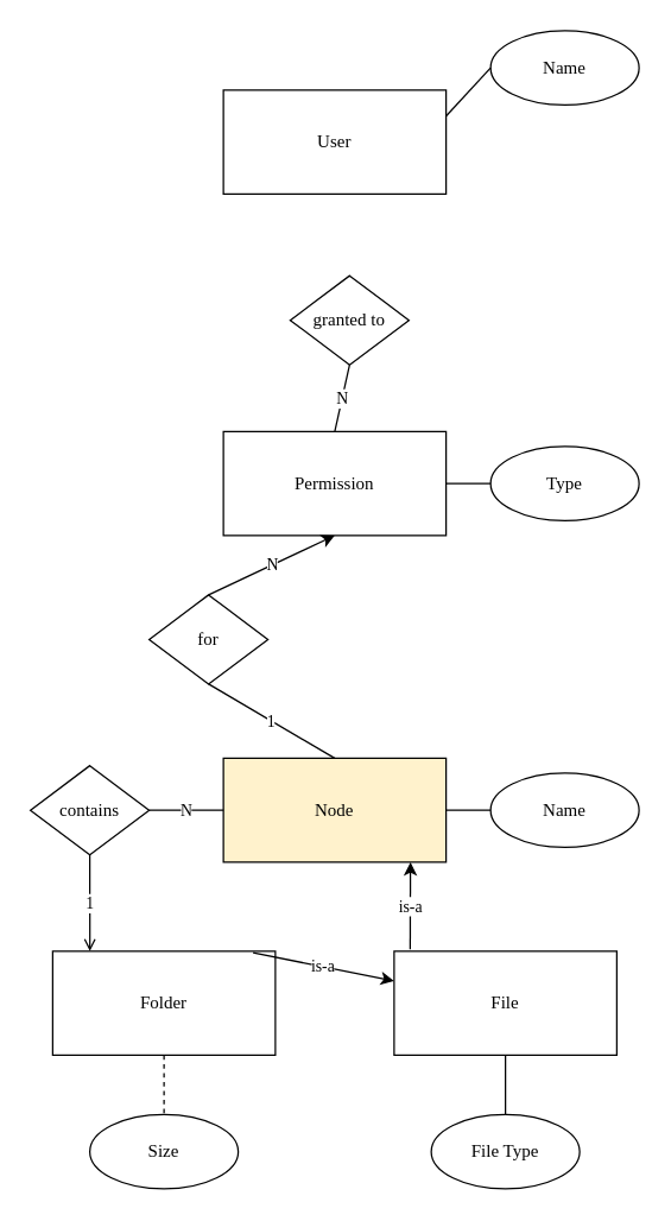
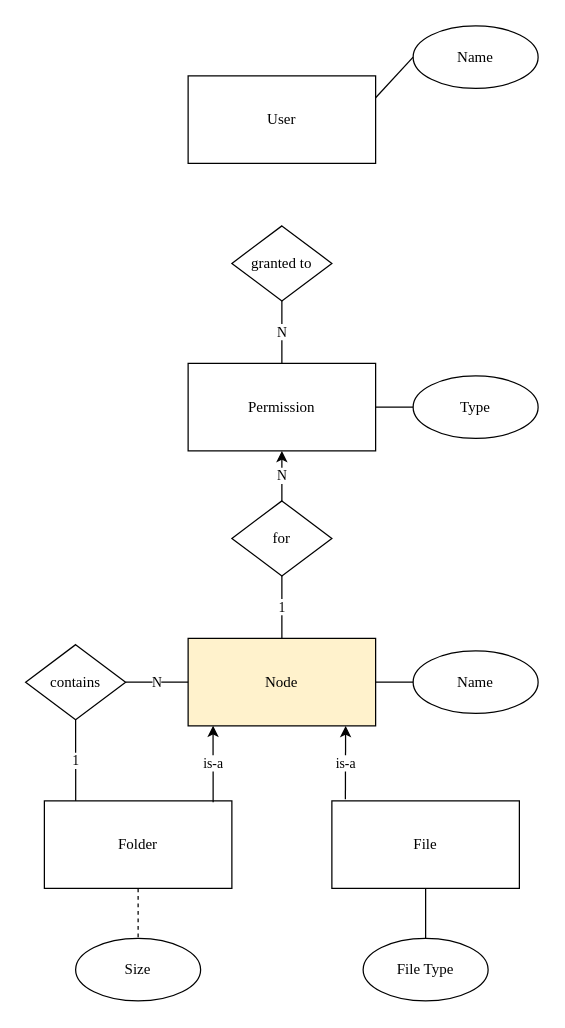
- <mxCell id="4" value="granted to" style="rhombus;whiteSpace=wrap;html=1;fontFamily=Verdana;" parent="1" vertex="1"><mxGeometry x="195" y="185" width="80" height="60" as="geometry" /></mxCell>
+ <mxCell id="4" value="granted to" style="rhombus;whiteSpace=wrap;html=1;fontFamily=Verdana;" parent="1" vertex="1"><mxGeometry x="185" y="180" width="80" height="60" as="geometry" /></mxCell>
- <mxCell id="7" value="for" style="rhombus;whiteSpace=wrap;html=1;fontFamily=Verdana;" parent="1" vertex="1"><mxGeometry x="100" y="400" width="80" height="60" as="geometry" /></mxCell>
+ <mxCell id="7" value="for" style="rhombus;whiteSpace=wrap;html=1;fontFamily=Verdana;" parent="1" vertex="1"><mxGeometry x="185" y="400" width="80" height="60" as="geometry" /></mxCell>
- <mxCell id="19" value="1" style="endArrow=open;html=1;rounded=0;entryX=0.167;entryY=0;entryDx=0;entryDy=0;exitX=0.5;exitY=1;exitDx=0;exitDy=0;entryPerimeter=0;fontFamily=Verdana;" parent="1" source="8" target="11" edge="1"><mxGeometry width="50" height="50" relative="1" as="geometry"><mxPoint x="110" y="555" as="sourcePoint" /><mxPoint x="160" y="555" as="targetPoint" /></mxGeometry></mxCell>
+ <mxCell id="19" value="1" style="endArrow=none;html=1;rounded=0;entryX=0.167;entryY=0;entryDx=0;entryDy=0;exitX=0.5;exitY=1;exitDx=0;exitDy=0;entryPerimeter=0;fontFamily=Verdana;" parent="1" source="8" target="11" edge="1"><mxGeometry width="50" height="50" relative="1" as="geometry"><mxPoint x="110" y="555" as="sourcePoint" /><mxPoint x="160" y="555" as="targetPoint" /></mxGeometry></mxCell>
- <mxCell id="21" value="is-a" style="endArrow=classic;html=1;rounded=0;exitX=0.9;exitY=0.015;exitDx=0;exitDy=0;exitPerimeter=0;fontFamily=Verdana;" parent="1" source="11" target="12" edge="1"><mxGeometry width="50" height="50" relative="1" as="geometry"><mxPoint x="170" y="630" as="sourcePoint" /><mxPoint x="140" y="410" as="targetPoint" /></mxGeometry></mxCell>
+ <mxCell id="21" value="is-a" style="endArrow=classic;html=1;rounded=0;entryX=0.133;entryY=0.998;entryDx=0;entryDy=0;entryPerimeter=0;exitX=0.9;exitY=0.015;exitDx=0;exitDy=0;exitPerimeter=0;fontFamily=Verdana;" parent="1" source="11" target="6" edge="1"><mxGeometry width="50" height="50" relative="1" as="geometry"><mxPoint x="170" y="630" as="sourcePoint" /><mxPoint x="140" y="410" as="targetPoint" /></mxGeometry></mxCell>
